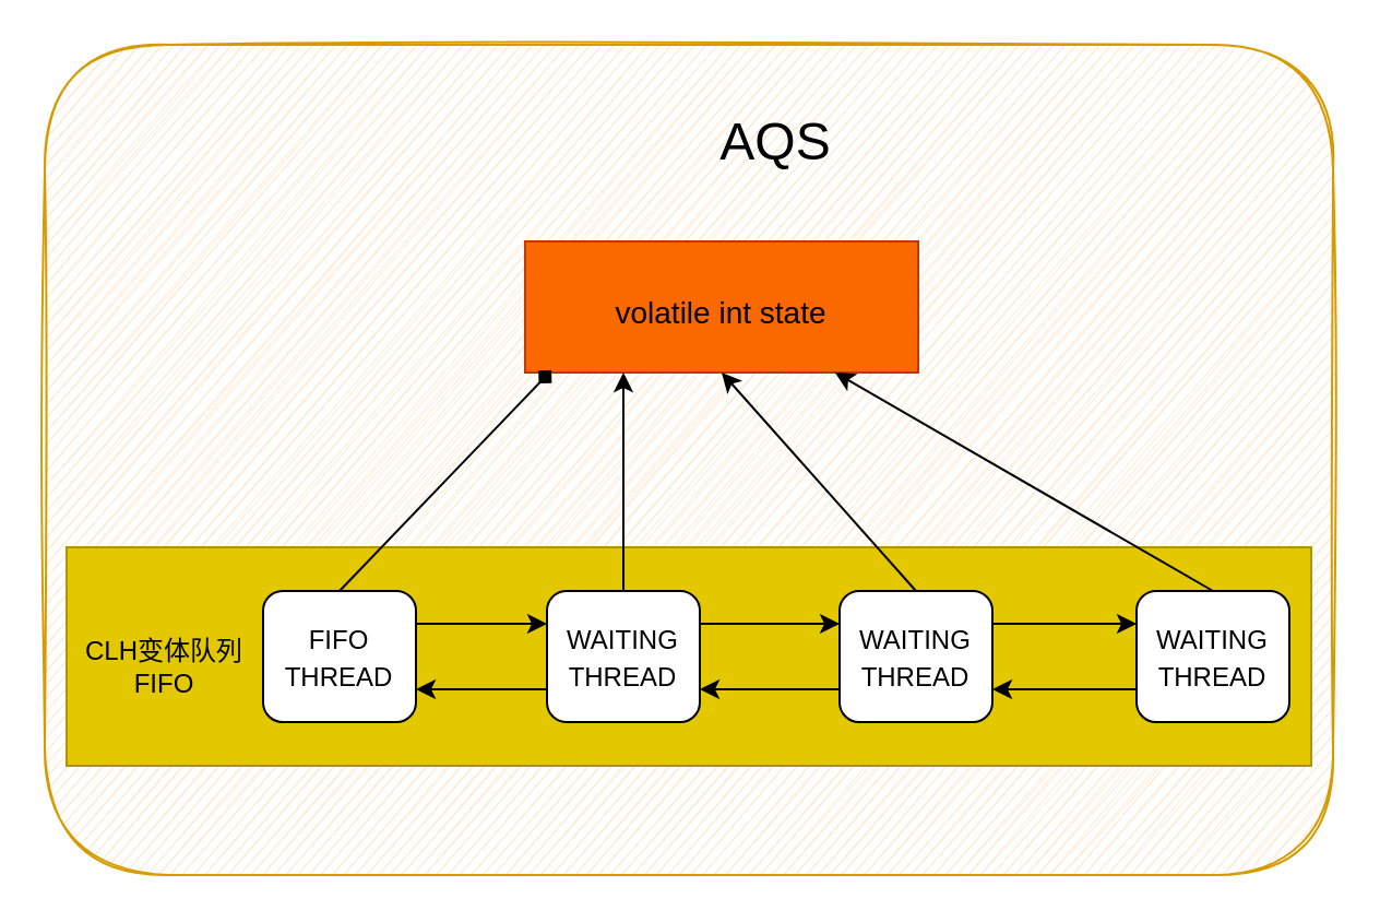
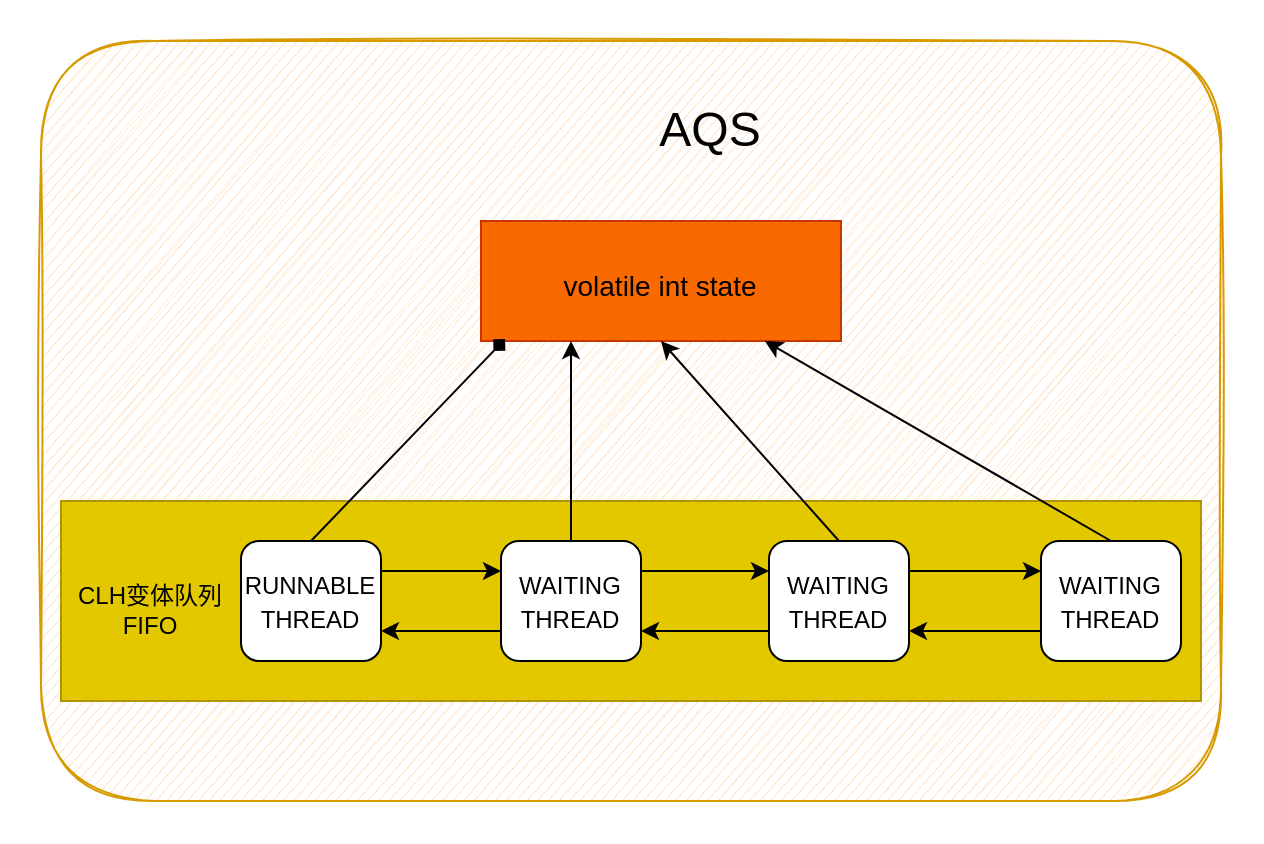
- <mxCell id="6" value="&lt;span style=&quot;font-size: 12px&quot;&gt;FIFO&lt;br&gt;THREAD&lt;br&gt;&lt;/span&gt;" style="rounded=1;whiteSpace=wrap;html=1;fontSize=14;" vertex="1" parent="1"><mxGeometry x="120" y="270" width="70" height="60" as="geometry" /></mxCell>
+ <mxCell id="6" value="&lt;span style=&quot;font-size: 12px&quot;&gt;RUNNABLE&lt;br&gt;THREAD&lt;br&gt;&lt;/span&gt;" style="rounded=1;whiteSpace=wrap;html=1;fontSize=14;" vertex="1" parent="1"><mxGeometry x="120" y="270" width="70" height="60" as="geometry" /></mxCell>
